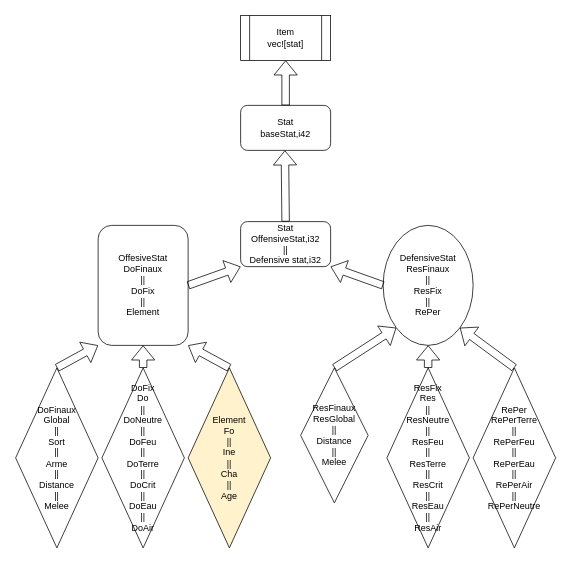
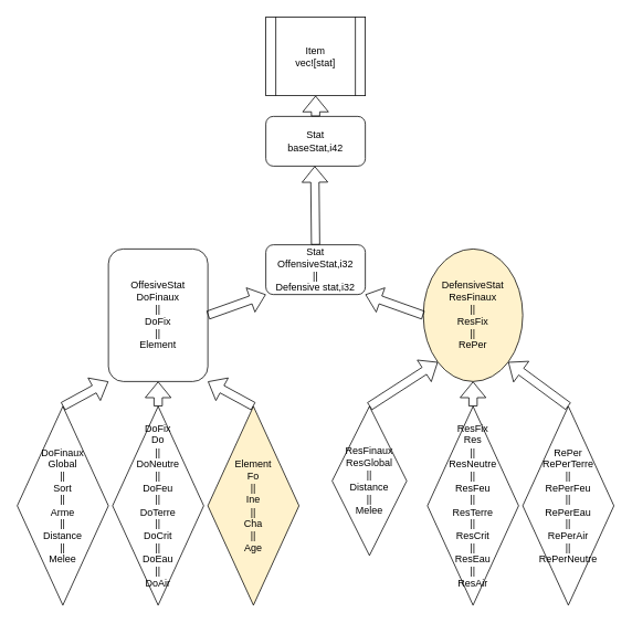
- <mxCell id="2" value="&lt;div&gt;Item&lt;/div&gt;&lt;div&gt;vec![stat]&lt;br&gt;&lt;/div&gt;" style="shape=process;whiteSpace=wrap;html=1;backgroundOutline=1;" vertex="1" parent="1"><mxGeometry x="320" y="20" width="120" height="60" as="geometry" /></mxCell>
+ <mxCell id="2" value="&lt;div&gt;Item&lt;/div&gt;&lt;div&gt;vec![stat]&lt;br&gt;&lt;/div&gt;" style="shape=process;whiteSpace=wrap;html=1;backgroundOutline=1;" vertex="1" parent="1"><mxGeometry x="320" y="20" width="120" height="95" as="geometry" /></mxCell>
- <mxCell id="8" value="&lt;div&gt;DefensiveStat&lt;/div&gt;&lt;div&gt;ResFinaux&lt;/div&gt;&lt;div&gt;||&lt;/div&gt;&lt;div&gt;ResFix&lt;br&gt;&lt;/div&gt;&lt;div&gt;||&lt;/div&gt;&lt;div&gt;RePer&lt;br&gt;&lt;/div&gt;" style="ellipse;whiteSpace=wrap;html=1;" vertex="1" parent="1"><mxGeometry x="510" y="300" width="120" height="160" as="geometry" /></mxCell>
+ <mxCell id="8" value="&lt;div&gt;DefensiveStat&lt;/div&gt;&lt;div&gt;ResFinaux&lt;/div&gt;&lt;div&gt;||&lt;/div&gt;&lt;div&gt;ResFix&lt;br&gt;&lt;/div&gt;&lt;div&gt;||&lt;/div&gt;&lt;div&gt;RePer&lt;br&gt;&lt;/div&gt;" style="ellipse;whiteSpace=wrap;html=1;fillColor=#fff2cc;" vertex="1" parent="1"><mxGeometry x="510" y="300" width="120" height="160" as="geometry" /></mxCell>
